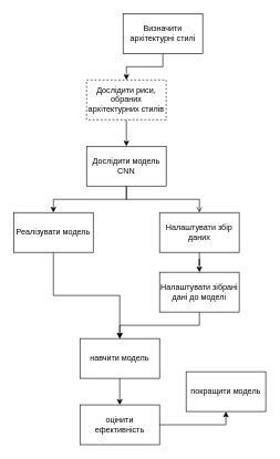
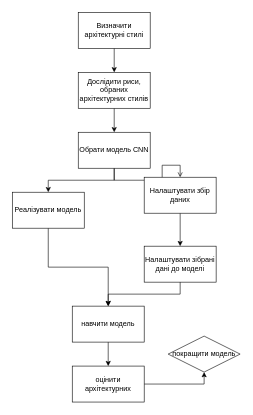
- <mxCell id="5" value="Визначити архітектурні стилі" style="rounded=0;whiteSpace=wrap;html=1;" vertex="1" parent="1"><mxGeometry x="185" y="20" width="120" height="60" as="geometry" /></mxCell>
+ <mxCell id="5" value="Визначити архітектурні стилі" style="rounded=0;whiteSpace=wrap;html=1;" vertex="1" parent="1"><mxGeometry x="130" y="20" width="120" height="60" as="geometry" /></mxCell>
- <mxCell id="3" value="Дослідити риси, обраних архітектурних стилів" style="rounded=0;whiteSpace=wrap;html=1;dashed=1;" vertex="1" parent="1"><mxGeometry x="130" y="120" width="120" height="60" as="geometry" /></mxCell>
+ <mxCell id="3" value="Дослідити риси, обраних архітектурних стилів" style="rounded=0;whiteSpace=wrap;html=1;" vertex="1" parent="1"><mxGeometry x="130" y="120" width="120" height="60" as="geometry" /></mxCell>
- <mxCell id="8" value="Дослідити модель CNN" style="rounded=0;whiteSpace=wrap;html=1;" vertex="1" parent="1"><mxGeometry x="130" y="220" width="120" height="60" as="geometry" /></mxCell>
+ <mxCell id="8" value="Обрати модель CNN" style="rounded=0;whiteSpace=wrap;html=1;" vertex="1" parent="1"><mxGeometry x="130" y="220" width="120" height="60" as="geometry" /></mxCell>
- <mxCell id="10" value="Налаштувати збір даних" style="rounded=0;whiteSpace=wrap;html=1;" vertex="1" parent="1"><mxGeometry x="240" y="320" width="120" height="60" as="geometry" /></mxCell>
+ <mxCell id="10" value="Налаштувати збір даних" style="rounded=0;whiteSpace=wrap;html=1;" vertex="1" parent="1"><mxGeometry x="240" y="295" width="120" height="60" as="geometry" /></mxCell>
- <mxCell id="18" value="покращити модель" style="rounded=0;whiteSpace=wrap;html=1;" vertex="1" parent="1"><mxGeometry x="280" y="560" width="120" height="60" as="geometry" /></mxCell>
+ <mxCell id="18" value="покращити модель" style="rhombus;whiteSpace=wrap;html=1;" vertex="1" parent="1"><mxGeometry x="280" y="560" width="120" height="60" as="geometry" /></mxCell>
- <mxCell id="17" value="оцінити ефективність" style="rounded=0;whiteSpace=wrap;html=1;" vertex="1" parent="1"><mxGeometry x="120" y="610" width="120" height="60" as="geometry" /></mxCell>
+ <mxCell id="17" value="оцінити архітектурних" style="rounded=0;whiteSpace=wrap;html=1;" vertex="1" parent="1"><mxGeometry x="120" y="610" width="120" height="60" as="geometry" /></mxCell>
